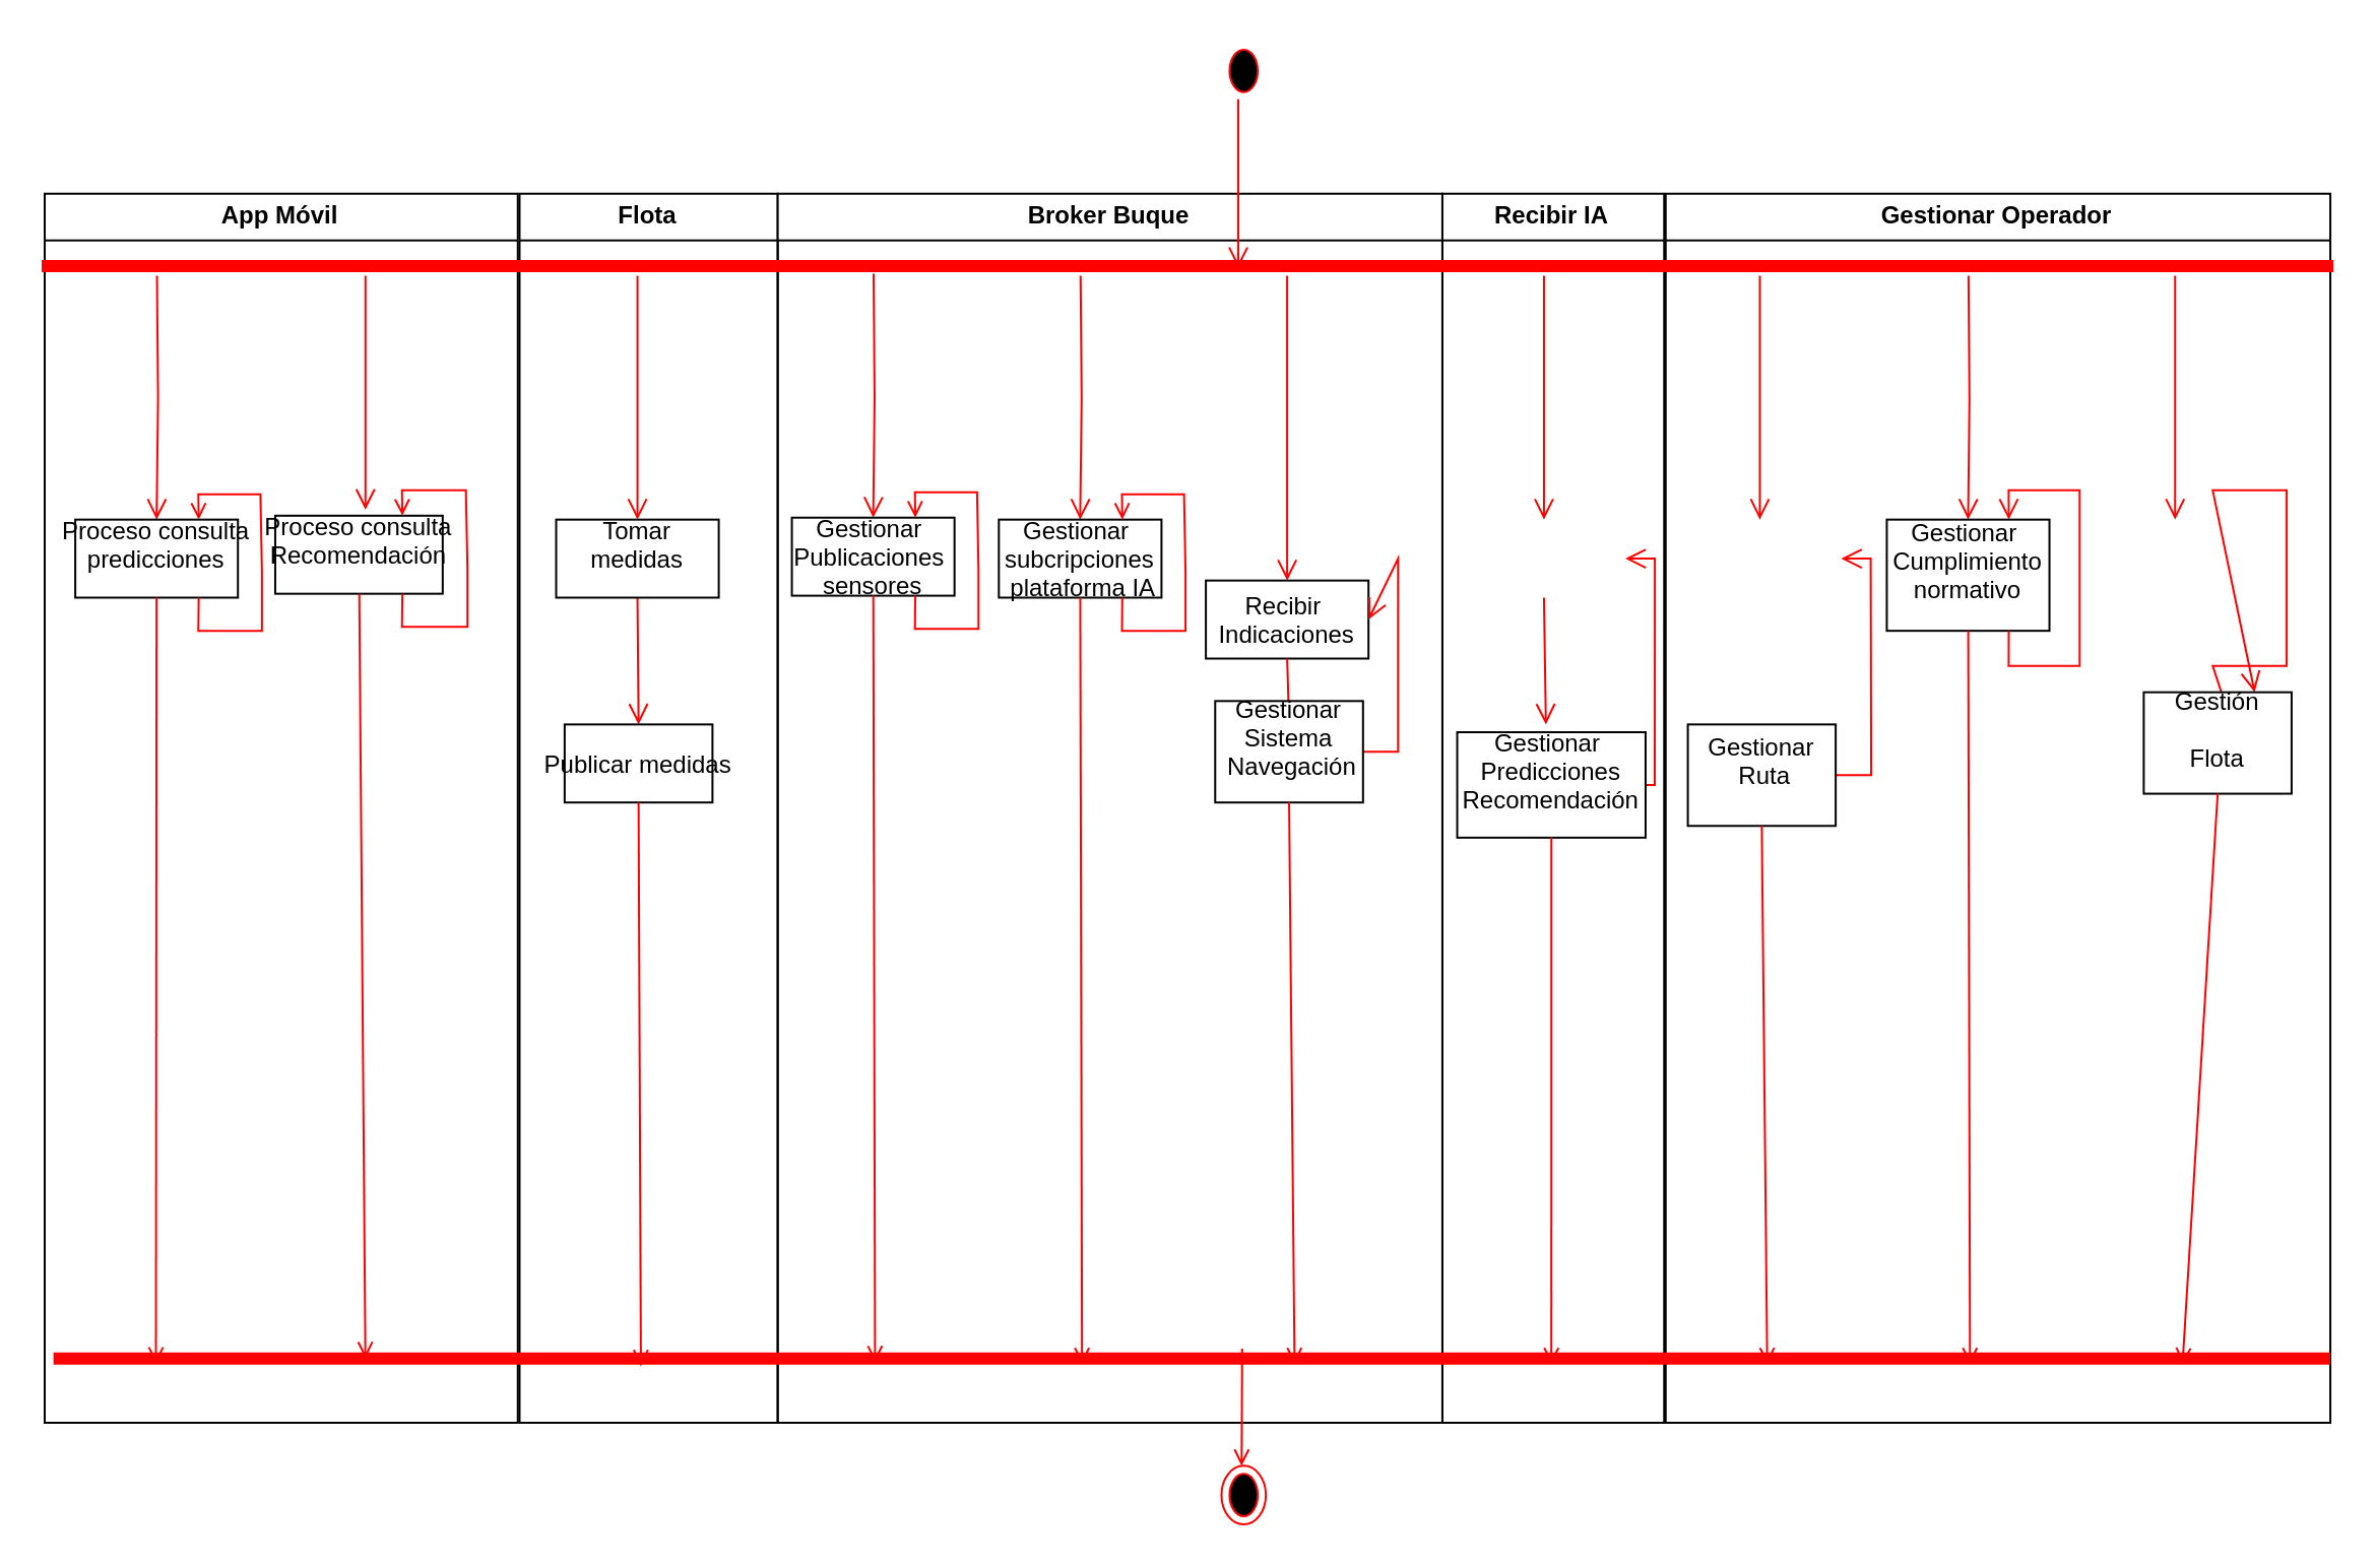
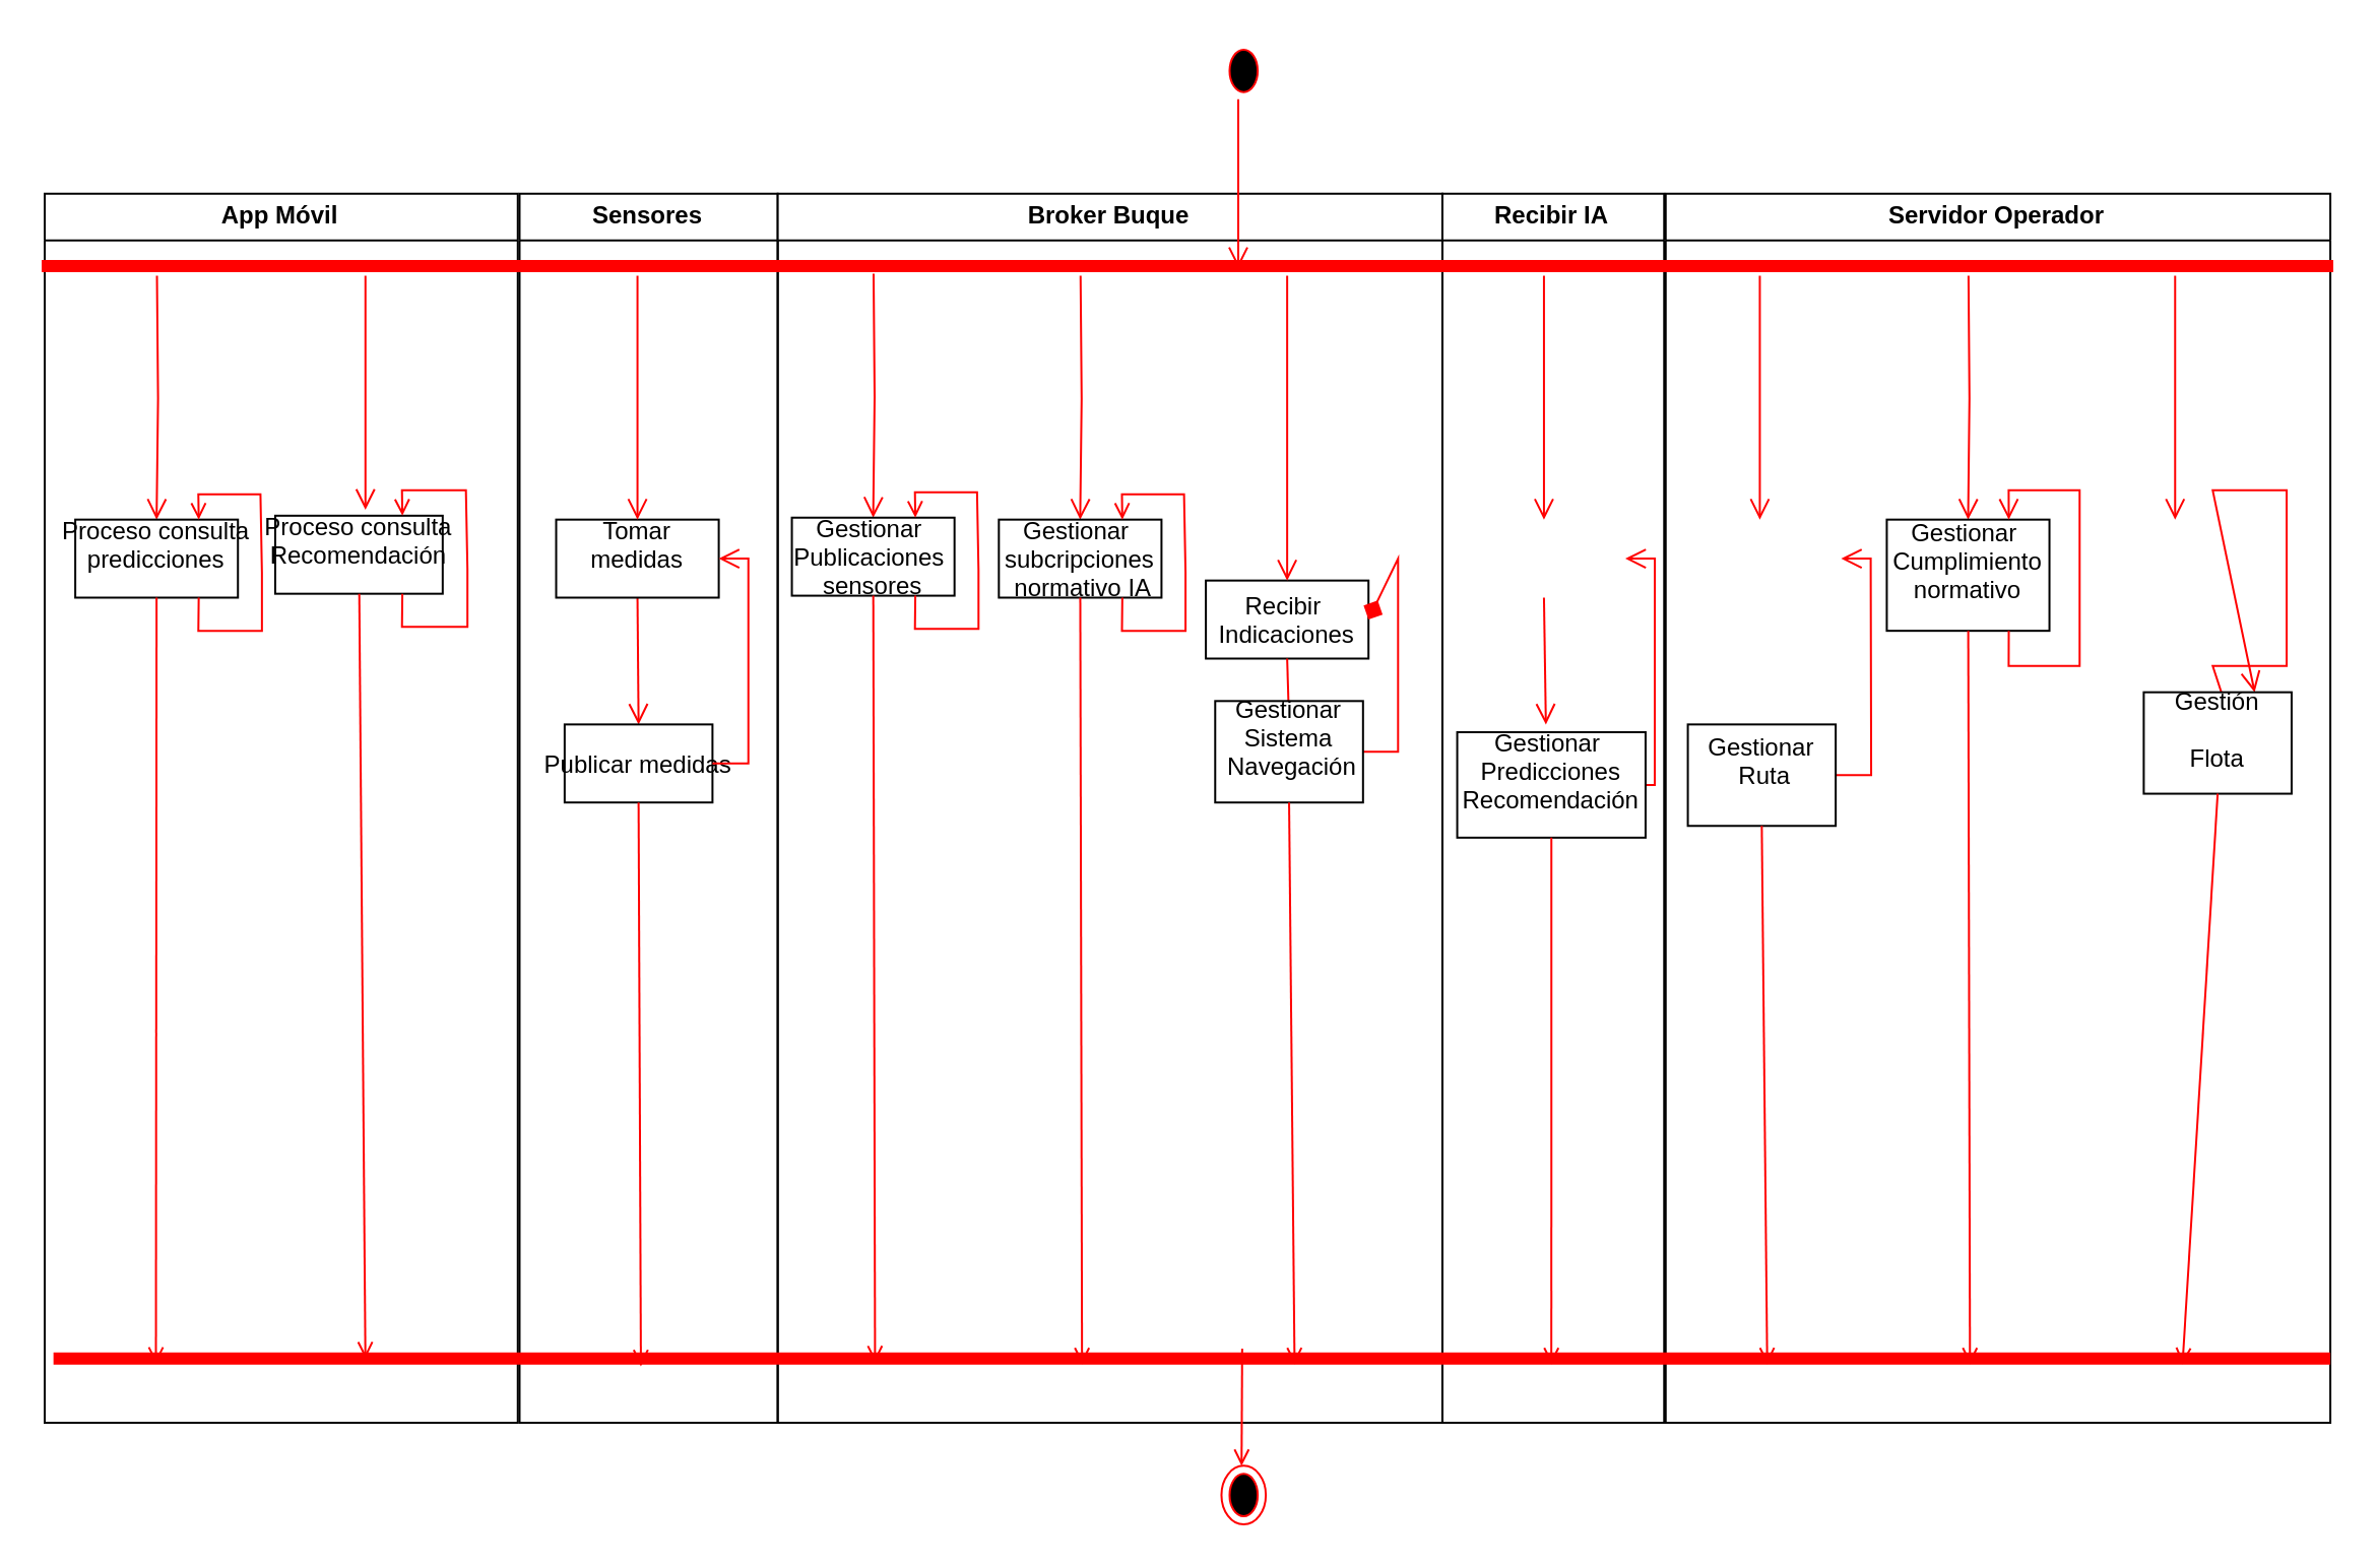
- <mxCell id="6" value="Flota" style="swimlane;whiteSpace=wrap;container=0;" vertex="1" parent="5"><mxGeometry x="233.736" width="127.078" height="605.132" as="geometry" /></mxCell>
+ <mxCell id="6" value="Sensores" style="swimlane;whiteSpace=wrap;container=0;" vertex="1" parent="5"><mxGeometry x="233.736" width="127.078" height="605.132" as="geometry" /></mxCell>
- <mxCell id="34" value="Gestionar Operador" style="swimlane;whiteSpace=wrap;container=0;" vertex="1" parent="9"><mxGeometry x="797.874" width="327.171" height="605.132" as="geometry" /></mxCell>
+ <mxCell id="34" value="Servidor Operador" style="swimlane;whiteSpace=wrap;container=0;" vertex="1" parent="9"><mxGeometry x="797.874" width="327.171" height="605.132" as="geometry" /></mxCell>
- <mxCell id="18" value="Gestionar &#10;subcripciones&#10; plataforma IA" style="verticalAlign=middle;" vertex="1" parent="17"><mxGeometry y="12.487" width="80.052" height="38.421" as="geometry" /></mxCell>
+ <mxCell id="18" value="Gestionar &#10;subcripciones&#10; normativo IA" style="verticalAlign=middle;" vertex="1" parent="17"><mxGeometry y="12.487" width="80.052" height="38.421" as="geometry" /></mxCell>
- <mxCell id="23" value="" style="html=1;verticalAlign=bottom;endArrow=open;endSize=8;strokeColor=#ff0000;rounded=0;exitX=1;exitY=0.5;exitDx=0;exitDy=0;entryX=1;entryY=0.5;entryDx=0;entryDy=0;" edge="1" source="25" target="21" parent="10"><mxGeometry relative="1" as="geometry"><mxPoint x="305.339" y="165.211" as="targetPoint" /><mxPoint x="258.035" y="49.947" as="sourcePoint" /><Array as="points"><mxPoint x="305.339" y="274.711" /><mxPoint x="305.339" y="179.618" /></Array></mxGeometry></mxCell>
+ <mxCell id="23" value="" style="html=1;verticalAlign=bottom;endArrow=diamond;endSize=8;strokeColor=#ff0000;rounded=0;exitX=1;exitY=0.5;exitDx=0;exitDy=0;entryX=1;entryY=0.5;entryDx=0;entryDy=0;" edge="1" source="25" target="21" parent="10"><mxGeometry relative="1" as="geometry"><mxPoint x="305.339" y="165.211" as="targetPoint" /><mxPoint x="258.035" y="49.947" as="sourcePoint" /><Array as="points"><mxPoint x="305.339" y="274.711" /><mxPoint x="305.339" y="179.618" /></Array></mxGeometry></mxCell>
+ <mxCell id="65" value="" style="html=1;verticalAlign=bottom;endArrow=open;endSize=8;strokeColor=#ff0000;rounded=0;exitX=1;exitY=0.5;exitDx=0;exitDy=0;entryX=1;entryY=0.5;entryDx=0;entryDy=0;" edge="1" parent="4" source="8" target="62"><mxGeometry relative="1" as="geometry"><mxPoint x="347.861" y="240.132" as="targetPoint" /><mxPoint x="300.557" y="124.868" as="sourcePoint" /><Array as="points"><mxPoint x="347.861" y="355.395" /><mxPoint x="347.861" y="254.539" /></Array></mxGeometry></mxCell>
